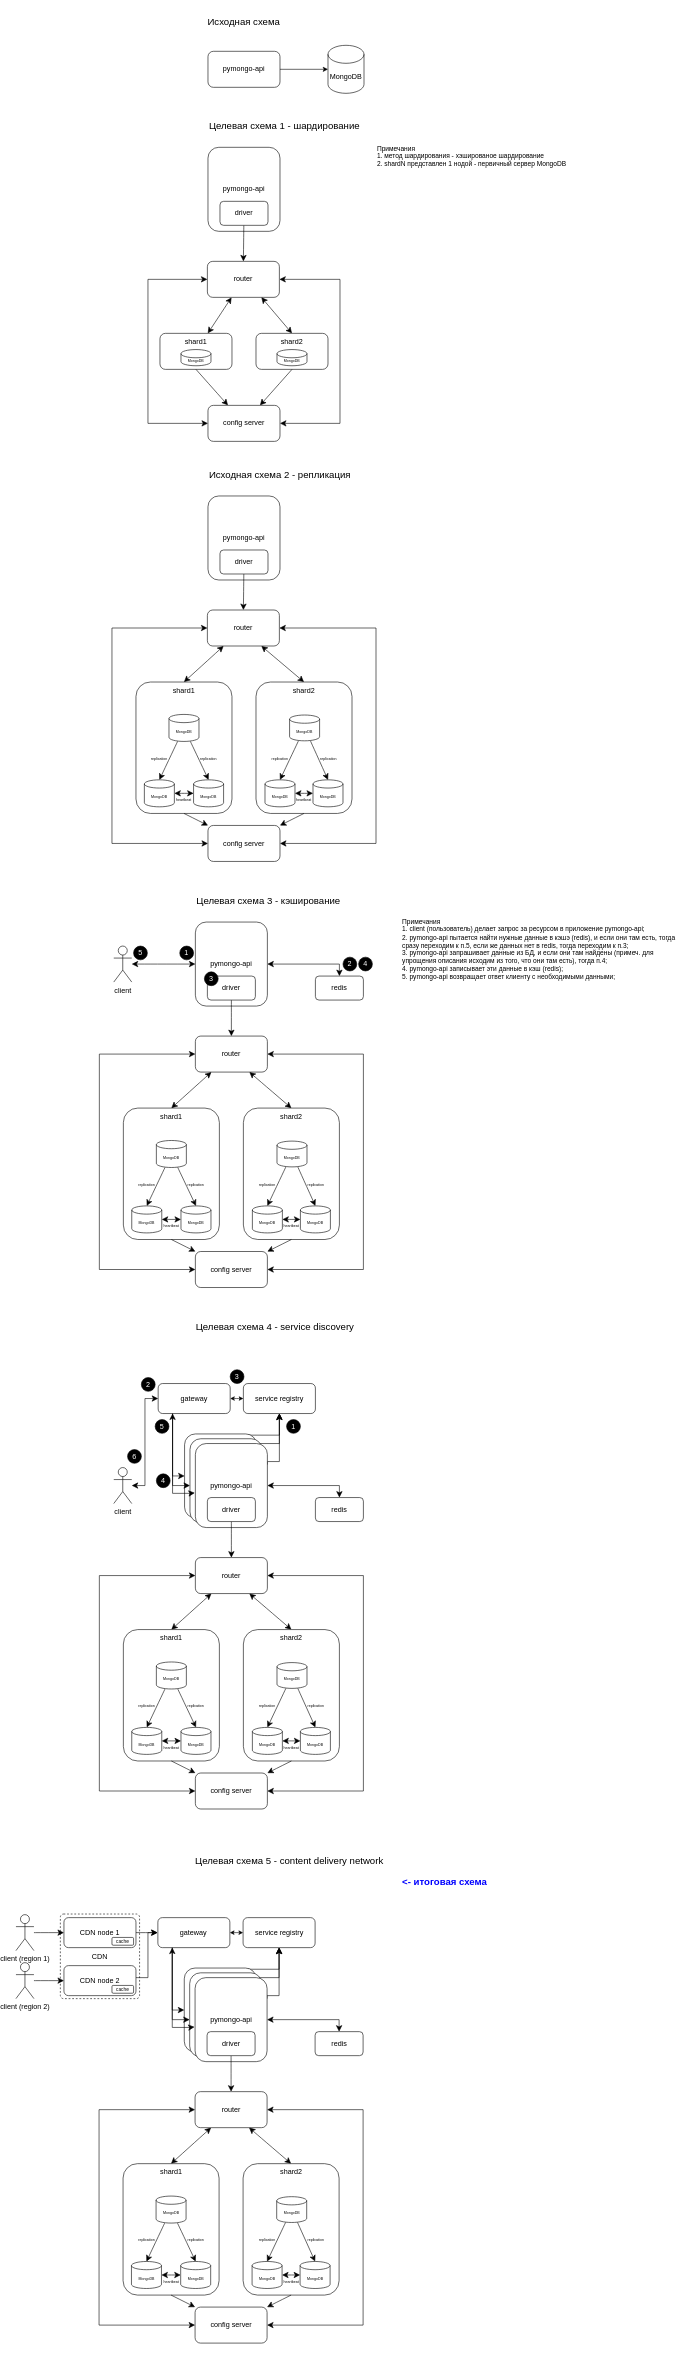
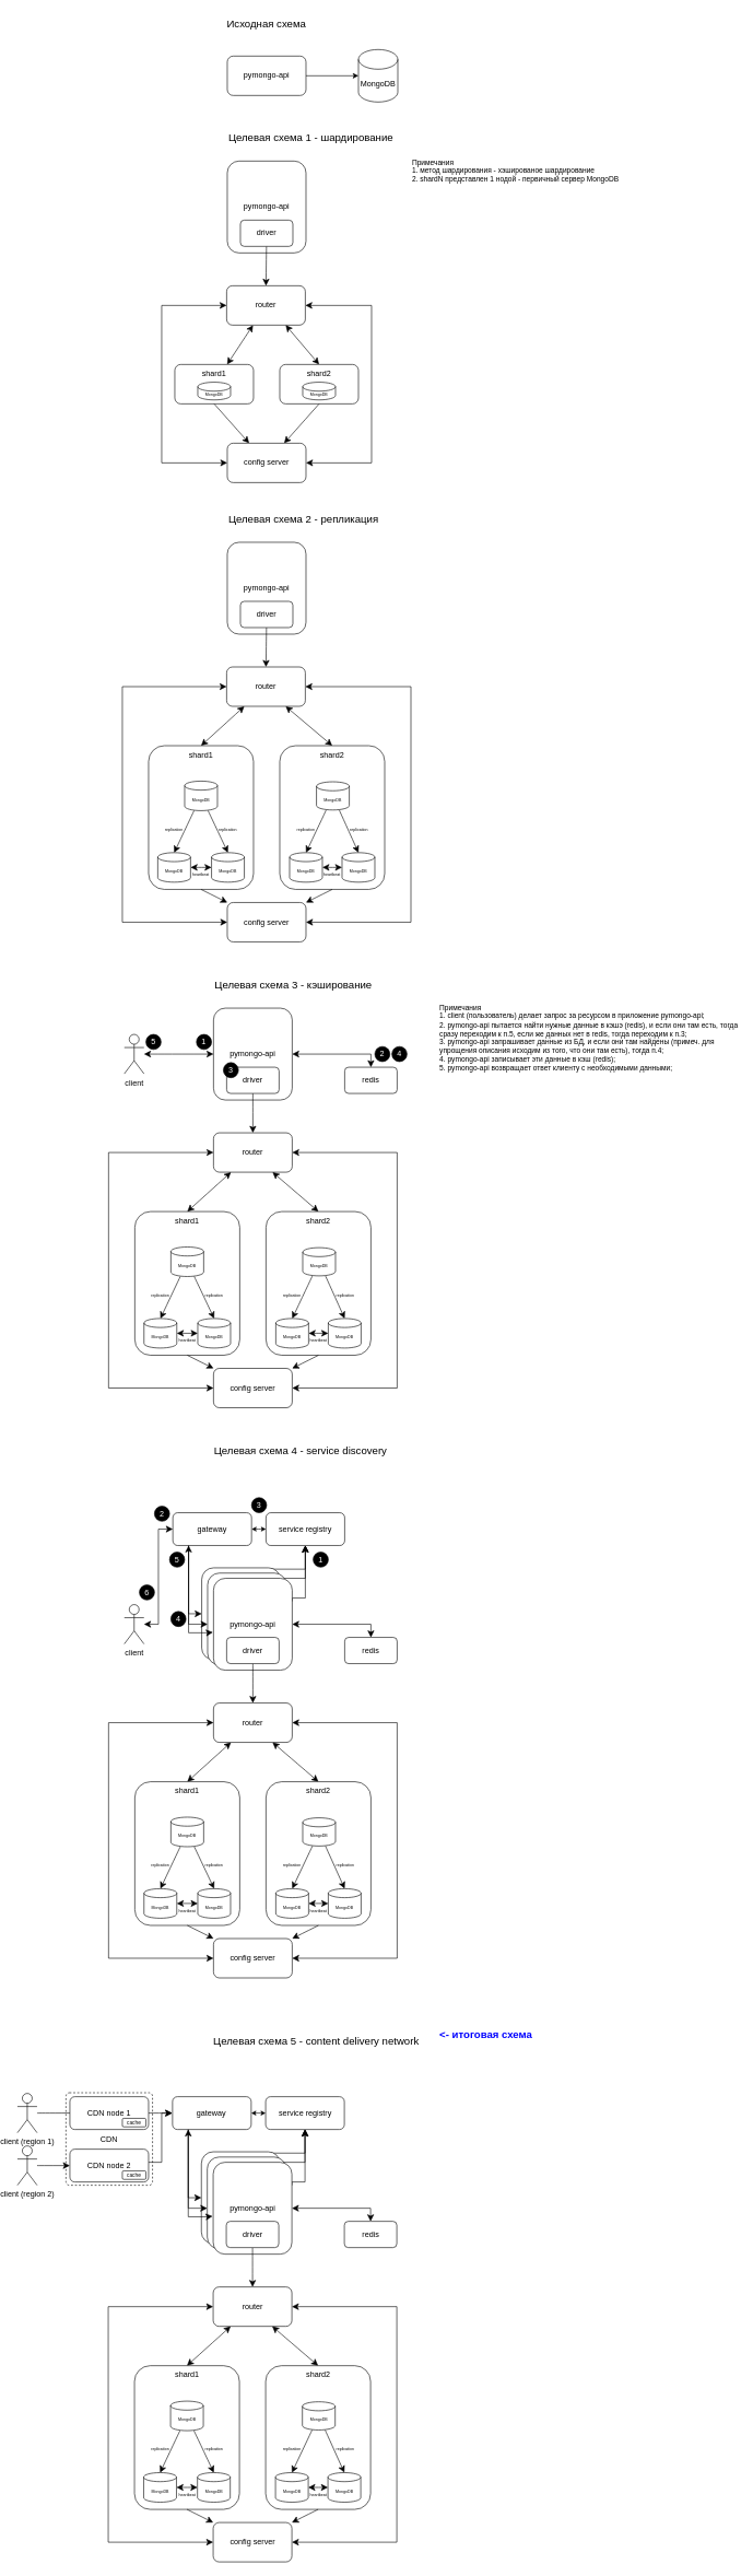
- <mxCell id="43" value="Исходная схема 2 - репликация" style="text;html=1;align=left;verticalAlign=middle;whiteSpace=wrap;rounded=0;fontSize=16;" vertex="1" parent="1"><mxGeometry x="340" y="775" width="322" height="30" as="geometry" /></mxCell>
+ <mxCell id="43" value="Целевая схема 2 - репликация" style="text;html=1;align=left;verticalAlign=middle;whiteSpace=wrap;rounded=0;fontSize=16;" vertex="1" parent="1"><mxGeometry x="340" y="775" width="322" height="30" as="geometry" /></mxCell>
- <mxCell id="172" value="Целевая схема 5 - content delivery network" style="text;html=1;align=left;verticalAlign=middle;whiteSpace=wrap;rounded=0;fontSize=16;" vertex="1" parent="1"><mxGeometry x="317.49" y="3085" width="322" height="30" as="geometry" /></mxCell>
+ <mxCell id="172" value="Целевая схема 5 - content delivery network" style="text;html=1;align=left;verticalAlign=middle;whiteSpace=wrap;rounded=0;fontSize=16;" vertex="1" parent="1"><mxGeometry x="317.49" y="3095" width="322" height="30" as="geometry" /></mxCell>
- <mxCell id="206" value="&lt;font color=&quot;#0000ff&quot;&gt;&amp;lt;- итоговая схема&lt;/font&gt;" style="text;html=1;align=left;verticalAlign=middle;whiteSpace=wrap;rounded=0;fontSize=16;fontStyle=1" vertex="1" parent="1"><mxGeometry x="662" y="3120" width="322" height="30" as="geometry" /></mxCell>
+ <mxCell id="206" value="&lt;font color=&quot;#0000ff&quot;&gt;&amp;lt;- итоговая схема&lt;/font&gt;" style="text;html=1;align=left;verticalAlign=middle;whiteSpace=wrap;rounded=0;fontSize=16;fontStyle=1" vertex="1" parent="1"><mxGeometry x="662" y="3085" width="322" height="30" as="geometry" /></mxCell>
- <mxCell id="202" style="edgeStyle=none;curved=1;rounded=0;orthogonalLoop=1;jettySize=auto;html=1;entryX=0;entryY=0.5;entryDx=0;entryDy=0;fontSize=12;startSize=8;endSize=8;" edge="1" parent="1" source="203" target="201"><mxGeometry relative="1" as="geometry" /></mxCell>
+ <mxCell id="202" style="edgeStyle=none;curved=1;rounded=0;orthogonalLoop=1;jettySize=auto;html=1;entryX=0;entryY=0.5;entryDx=0;entryDy=0;fontSize=12;startSize=8;endSize=8;endArrow=none;" edge="1" parent="1" source="203" target="201"><mxGeometry relative="1" as="geometry" /></mxCell>
